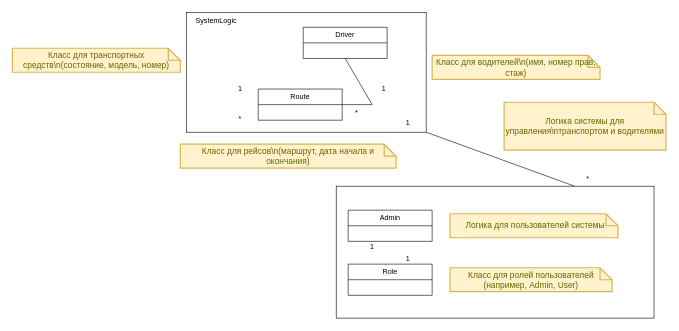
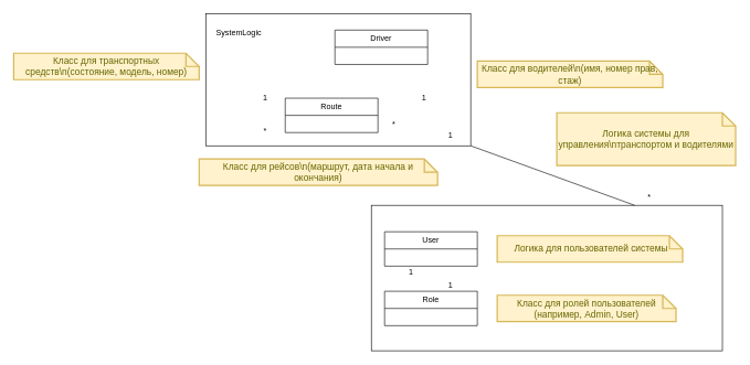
- <mxCell id="3" value="SystemLogic" style="text;html=1;align=center;verticalAlign=middle;whiteSpace=wrap;rounded=0;" vertex="1" parent="1"><mxGeometry x="330" y="20" width="60" height="30" as="geometry" /></mxCell>
+ <mxCell id="3" value="SystemLogic" style="text;html=1;align=center;verticalAlign=middle;whiteSpace=wrap;rounded=0;" vertex="1" parent="1"><mxGeometry x="330" y="35" width="60" height="30" as="geometry" /></mxCell>
- <mxCell id="6" value="" style="endArrow=none;html=1;rounded=0;exitX=1;exitY=0.5;exitDx=0;exitDy=0;entryX=0.5;entryY=1;entryDx=0;entryDy=0;" edge="1" parent="1" source="4" target="5"><mxGeometry width="50" height="50" relative="1" as="geometry"><mxPoint x="600" y="200" as="sourcePoint" /><mxPoint x="650" y="150" as="targetPoint" /><Array as="points"><mxPoint x="620" y="174" /></Array></mxGeometry></mxCell>
- <mxCell id="9" value="Admin" style="swimlane;fontStyle=0;childLayout=stackLayout;horizontal=1;startSize=26;fillColor=none;horizontalStack=0;resizeParent=1;resizeParentMax=0;resizeLast=0;collapsible=1;marginBottom=0;whiteSpace=wrap;html=1;" vertex="1" parent="1"><mxGeometry x="580" y="350" width="140" height="52" as="geometry" /></mxCell>
+ <mxCell id="9" value="User" style="swimlane;fontStyle=0;childLayout=stackLayout;horizontal=1;startSize=26;fillColor=none;horizontalStack=0;resizeParent=1;resizeParentMax=0;resizeLast=0;collapsible=1;marginBottom=0;whiteSpace=wrap;html=1;" vertex="1" parent="1"><mxGeometry x="580" y="350" width="140" height="52" as="geometry" /></mxCell>
